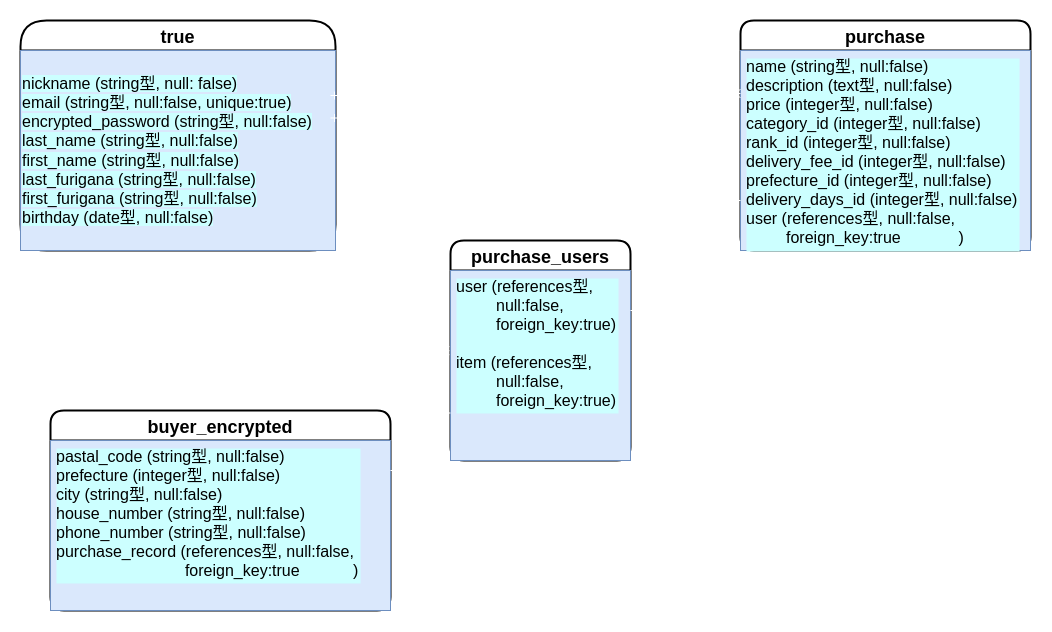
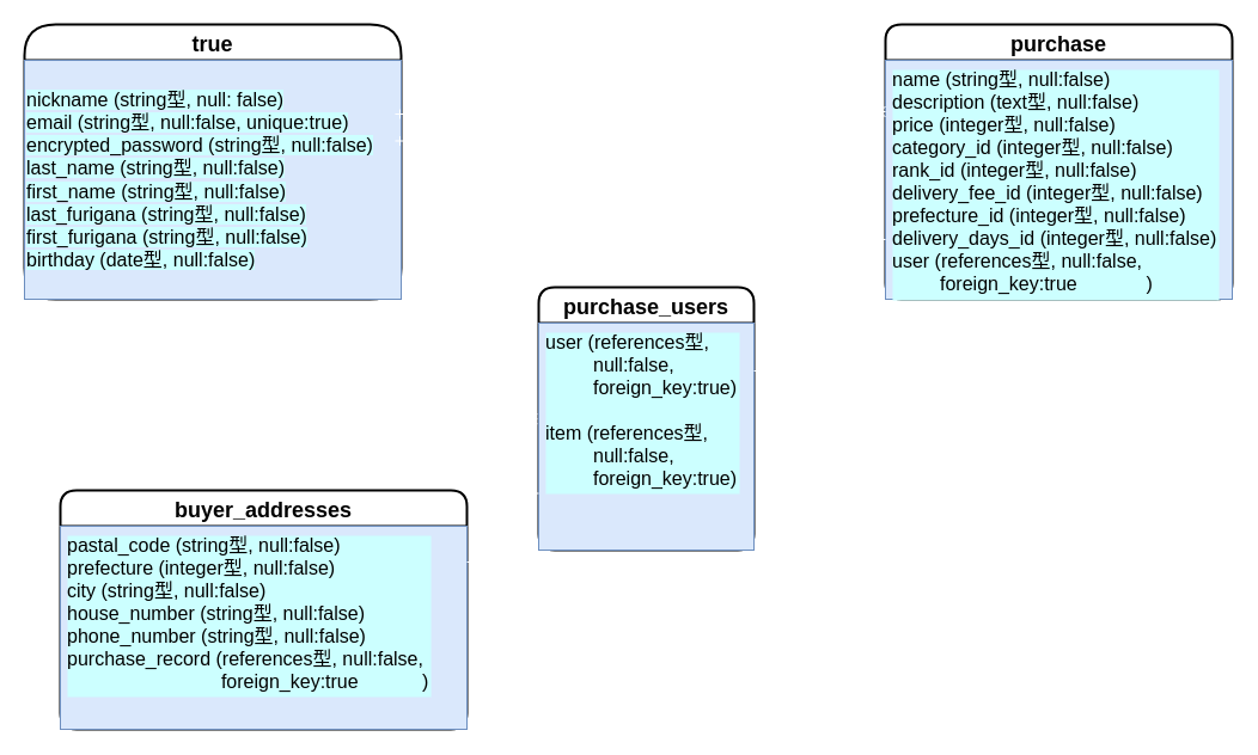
- <mxCell id="8" value="buyer_encrypted" style="swimlane;childLayout=stackLayout;horizontal=1;startSize=30;horizontalStack=0;rounded=1;fontSize=18;fontStyle=1;strokeWidth=2;resizeParent=0;resizeLast=1;shadow=0;dashed=0;align=center;" vertex="1" parent="1"><mxGeometry x="50" y="410" width="340" height="200" as="geometry" /></mxCell>
+ <mxCell id="8" value="buyer_addresses" style="swimlane;childLayout=stackLayout;horizontal=1;startSize=30;horizontalStack=0;rounded=1;fontSize=18;fontStyle=1;strokeWidth=2;resizeParent=0;resizeLast=1;shadow=0;dashed=0;align=center;" vertex="1" parent="1"><mxGeometry x="50" y="410" width="340" height="200" as="geometry" /></mxCell>
